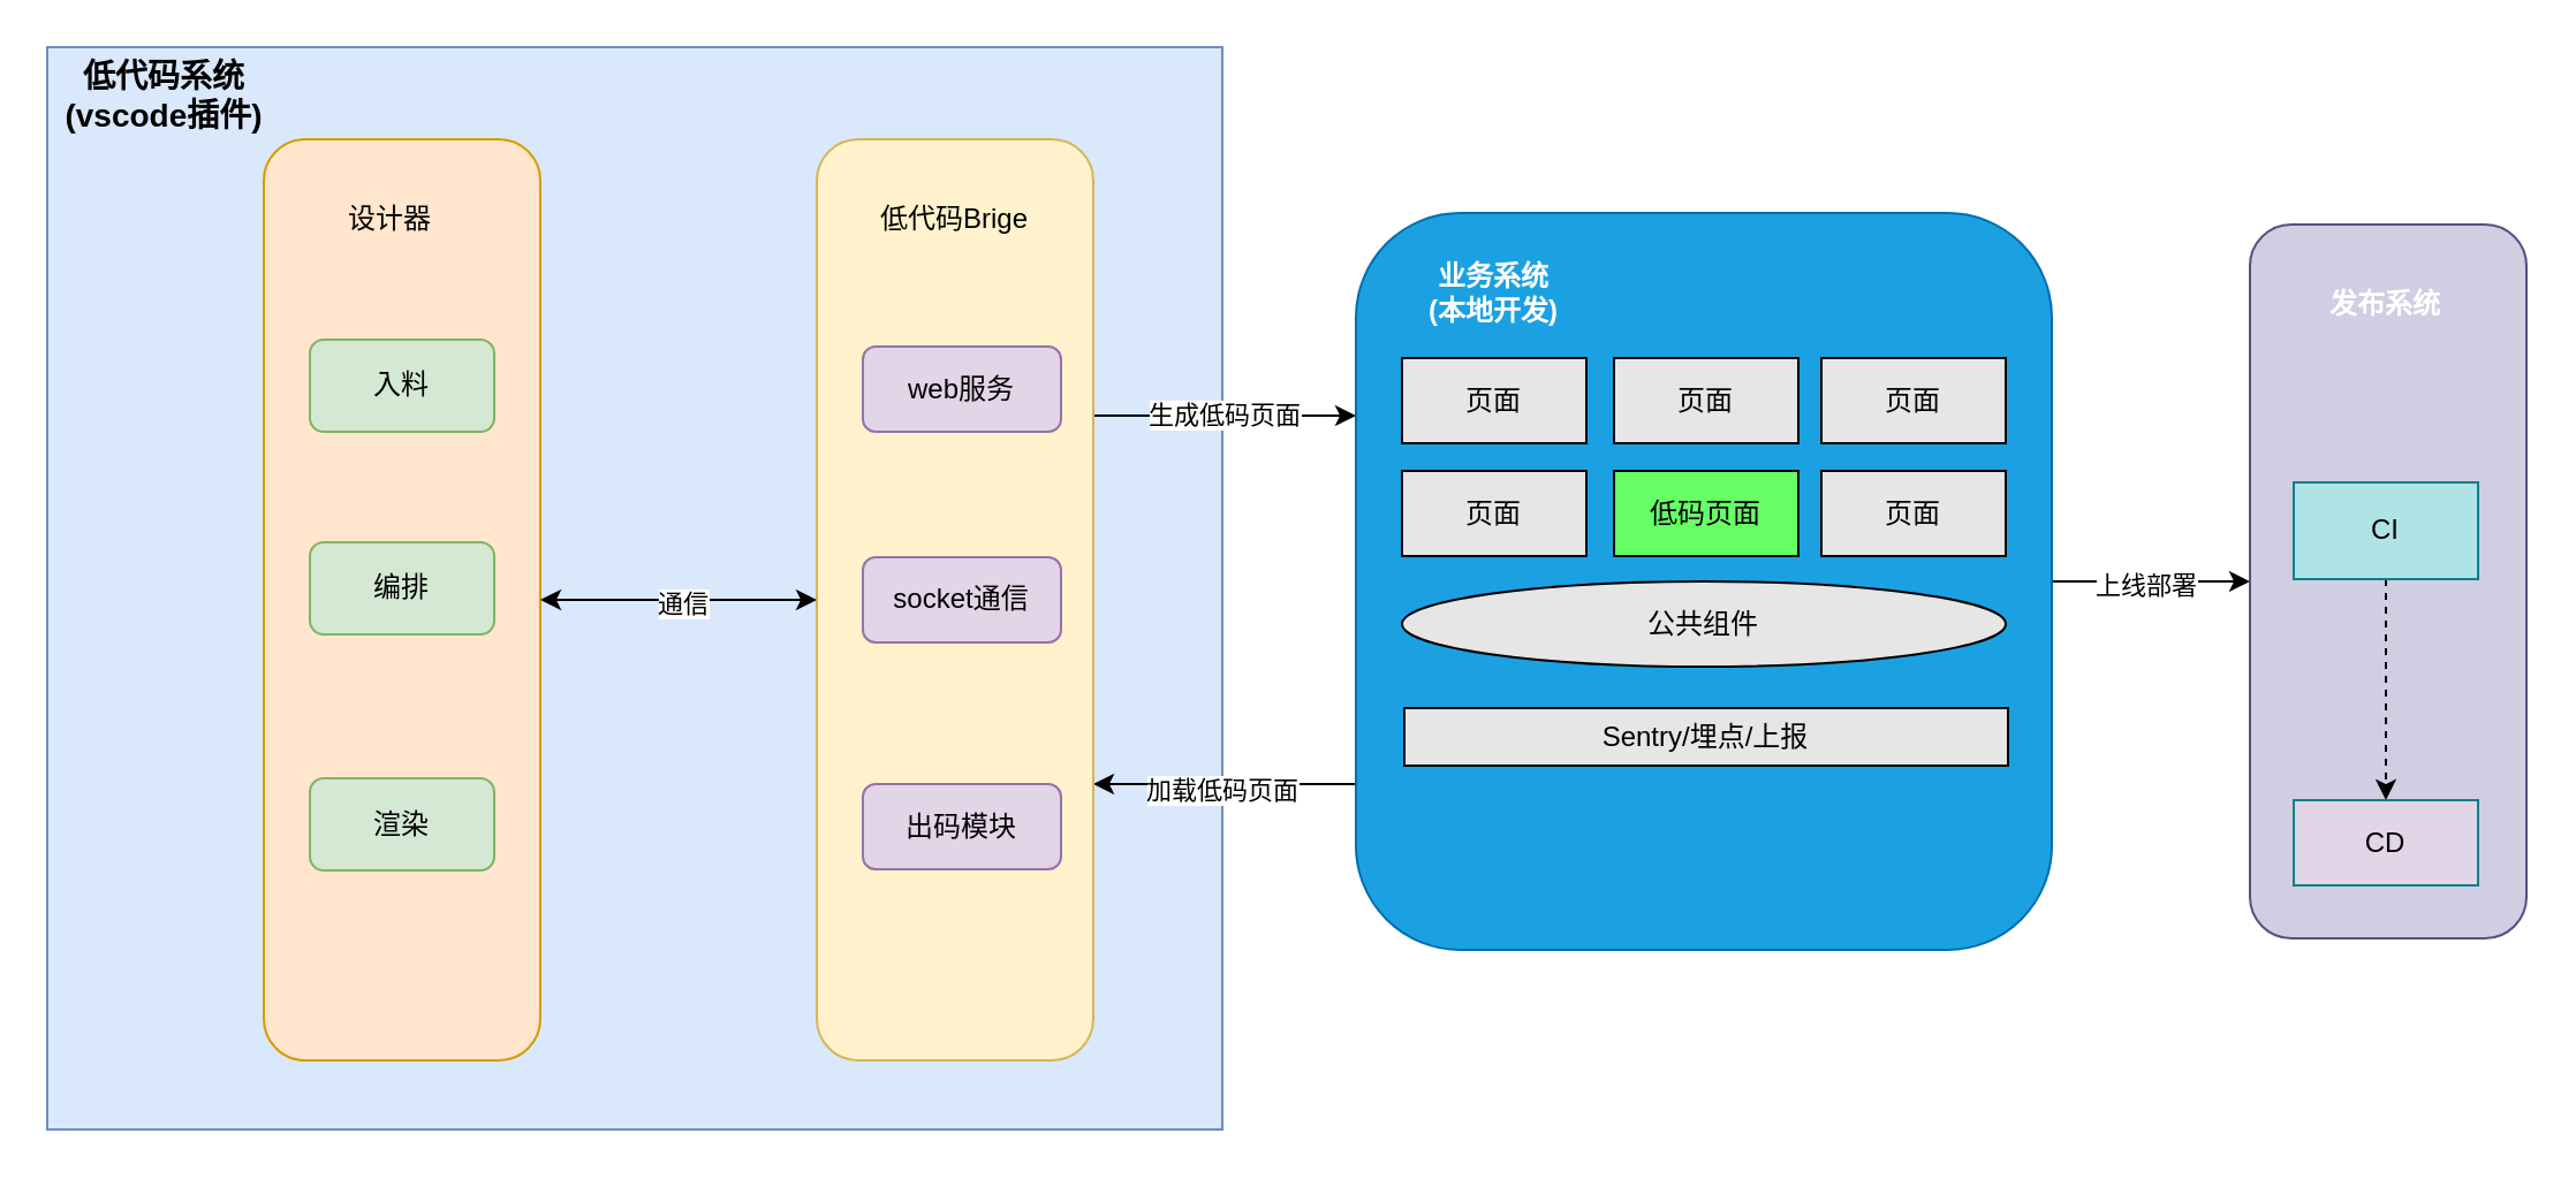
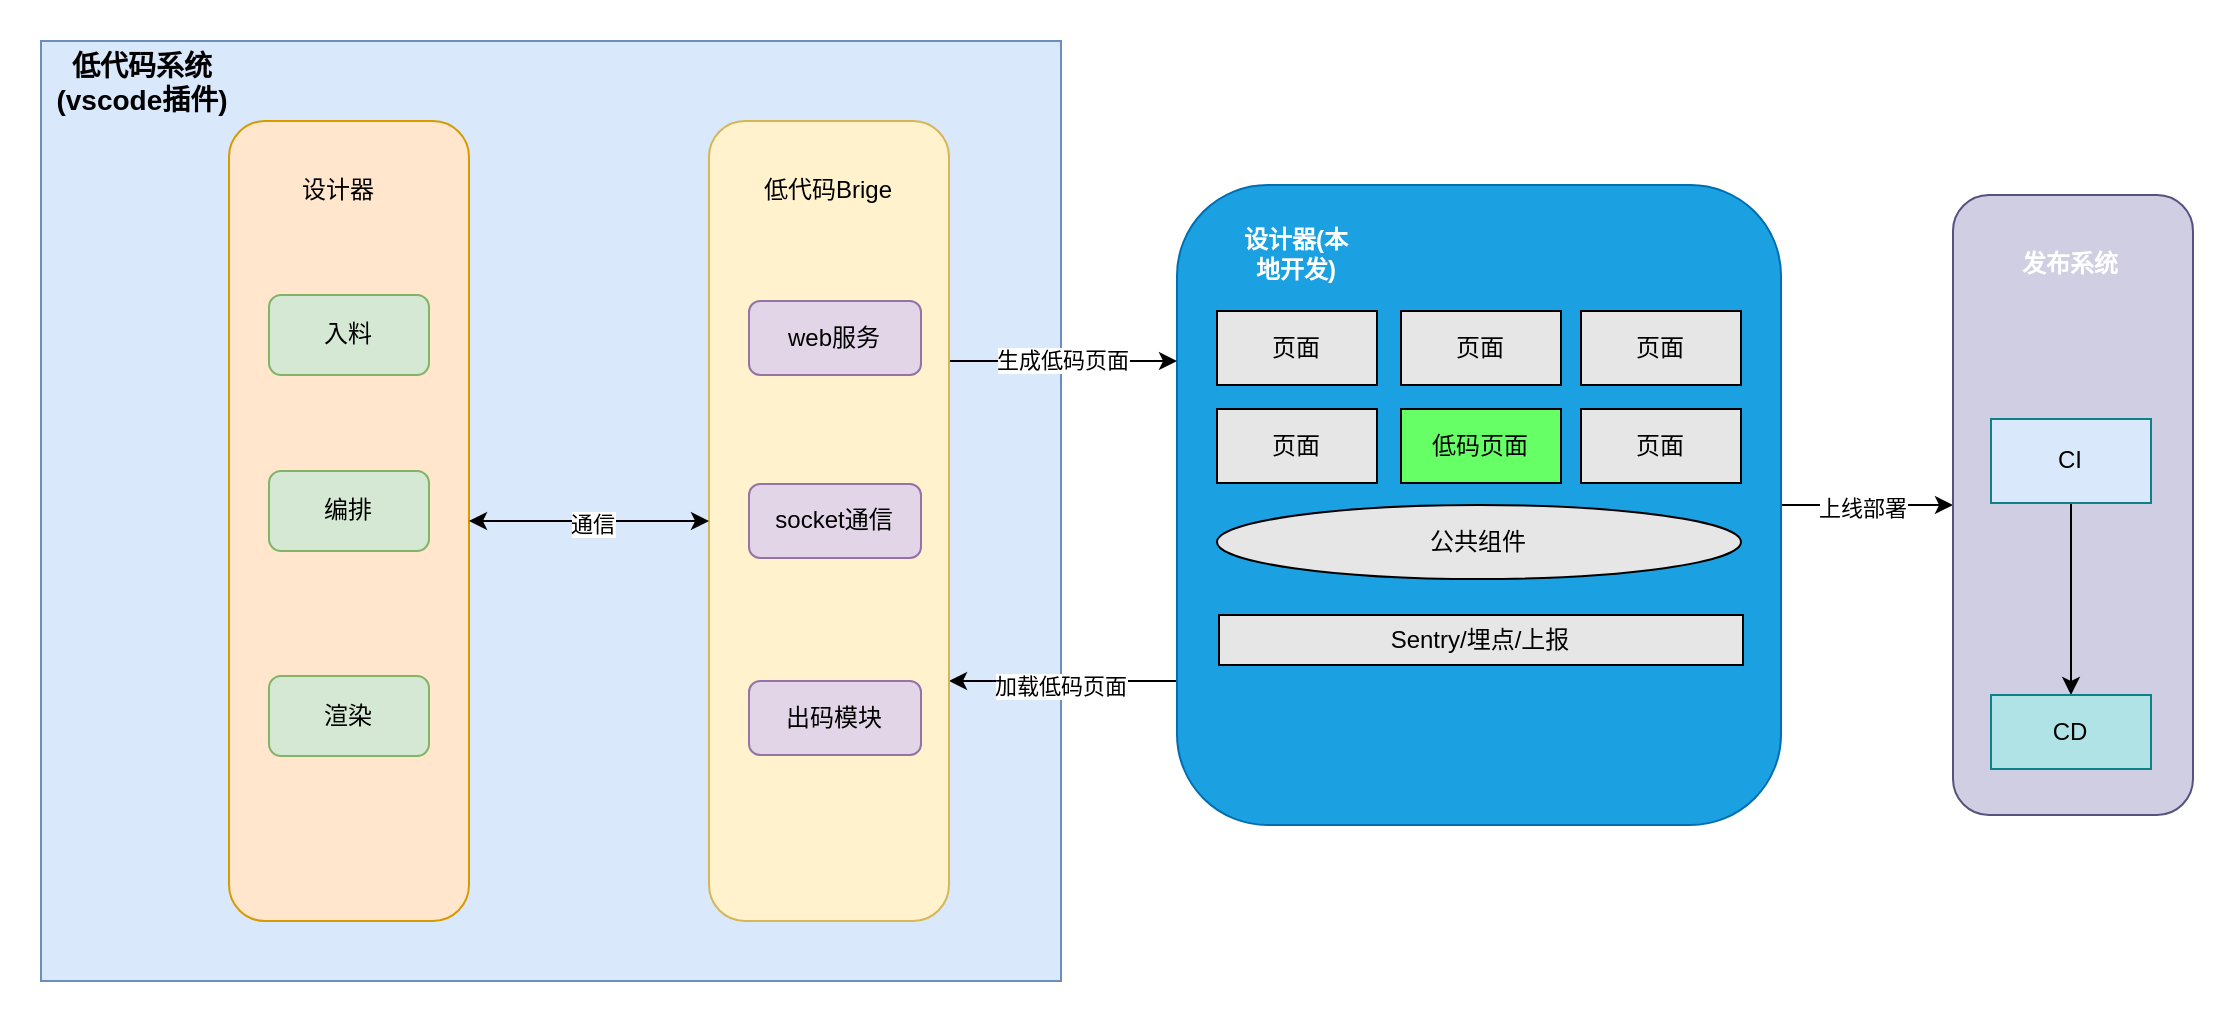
- <mxCell id="9" value="&lt;b&gt;业务系统(本地开发)&lt;/b&gt;" style="text;html=1;align=center;verticalAlign=middle;whiteSpace=wrap;rounded=0;fontColor=#FFFFFF;" vertex="1" parent="1"><mxGeometry x="618" y="112" width="60" height="30" as="geometry" /></mxCell>
+ <mxCell id="9" value="&lt;b&gt;设计器(本地开发)&lt;/b&gt;" style="text;html=1;align=center;verticalAlign=middle;whiteSpace=wrap;rounded=0;fontColor=#FFFFFF;" vertex="1" parent="1"><mxGeometry x="618" y="112" width="60" height="30" as="geometry" /></mxCell>
- <mxCell id="34" value="CI" style="rounded=0;whiteSpace=wrap;html=1;fillColor=#b0e3e6;strokeColor=#0e8088;" vertex="1" parent="1"><mxGeometry x="995" y="209" width="80" height="42" as="geometry" /></mxCell>
+ <mxCell id="34" value="CI" style="rounded=0;whiteSpace=wrap;html=1;fillColor=#dae8fc;strokeColor=#0e8088;" vertex="1" parent="1"><mxGeometry x="995" y="209" width="80" height="42" as="geometry" /></mxCell>
- <mxCell id="33" style="edgeStyle=orthogonalEdgeStyle;rounded=0;orthogonalLoop=1;jettySize=auto;html=1;dashed=1;" edge="1" parent="1" source="34" target="35"><mxGeometry relative="1" as="geometry" /></mxCell>
+ <mxCell id="33" style="edgeStyle=orthogonalEdgeStyle;rounded=0;orthogonalLoop=1;jettySize=auto;html=1;" edge="1" parent="1" source="34" target="35"><mxGeometry relative="1" as="geometry" /></mxCell>
- <mxCell id="35" value="CD" style="rounded=0;whiteSpace=wrap;html=1;fillColor=#e1d5e7;strokeColor=#0e8088;" vertex="1" parent="1"><mxGeometry x="995" y="347" width="80" height="37" as="geometry" /></mxCell>
+ <mxCell id="35" value="CD" style="rounded=0;whiteSpace=wrap;html=1;fillColor=#b0e3e6;strokeColor=#0e8088;" vertex="1" parent="1"><mxGeometry x="995" y="347" width="80" height="37" as="geometry" /></mxCell>
